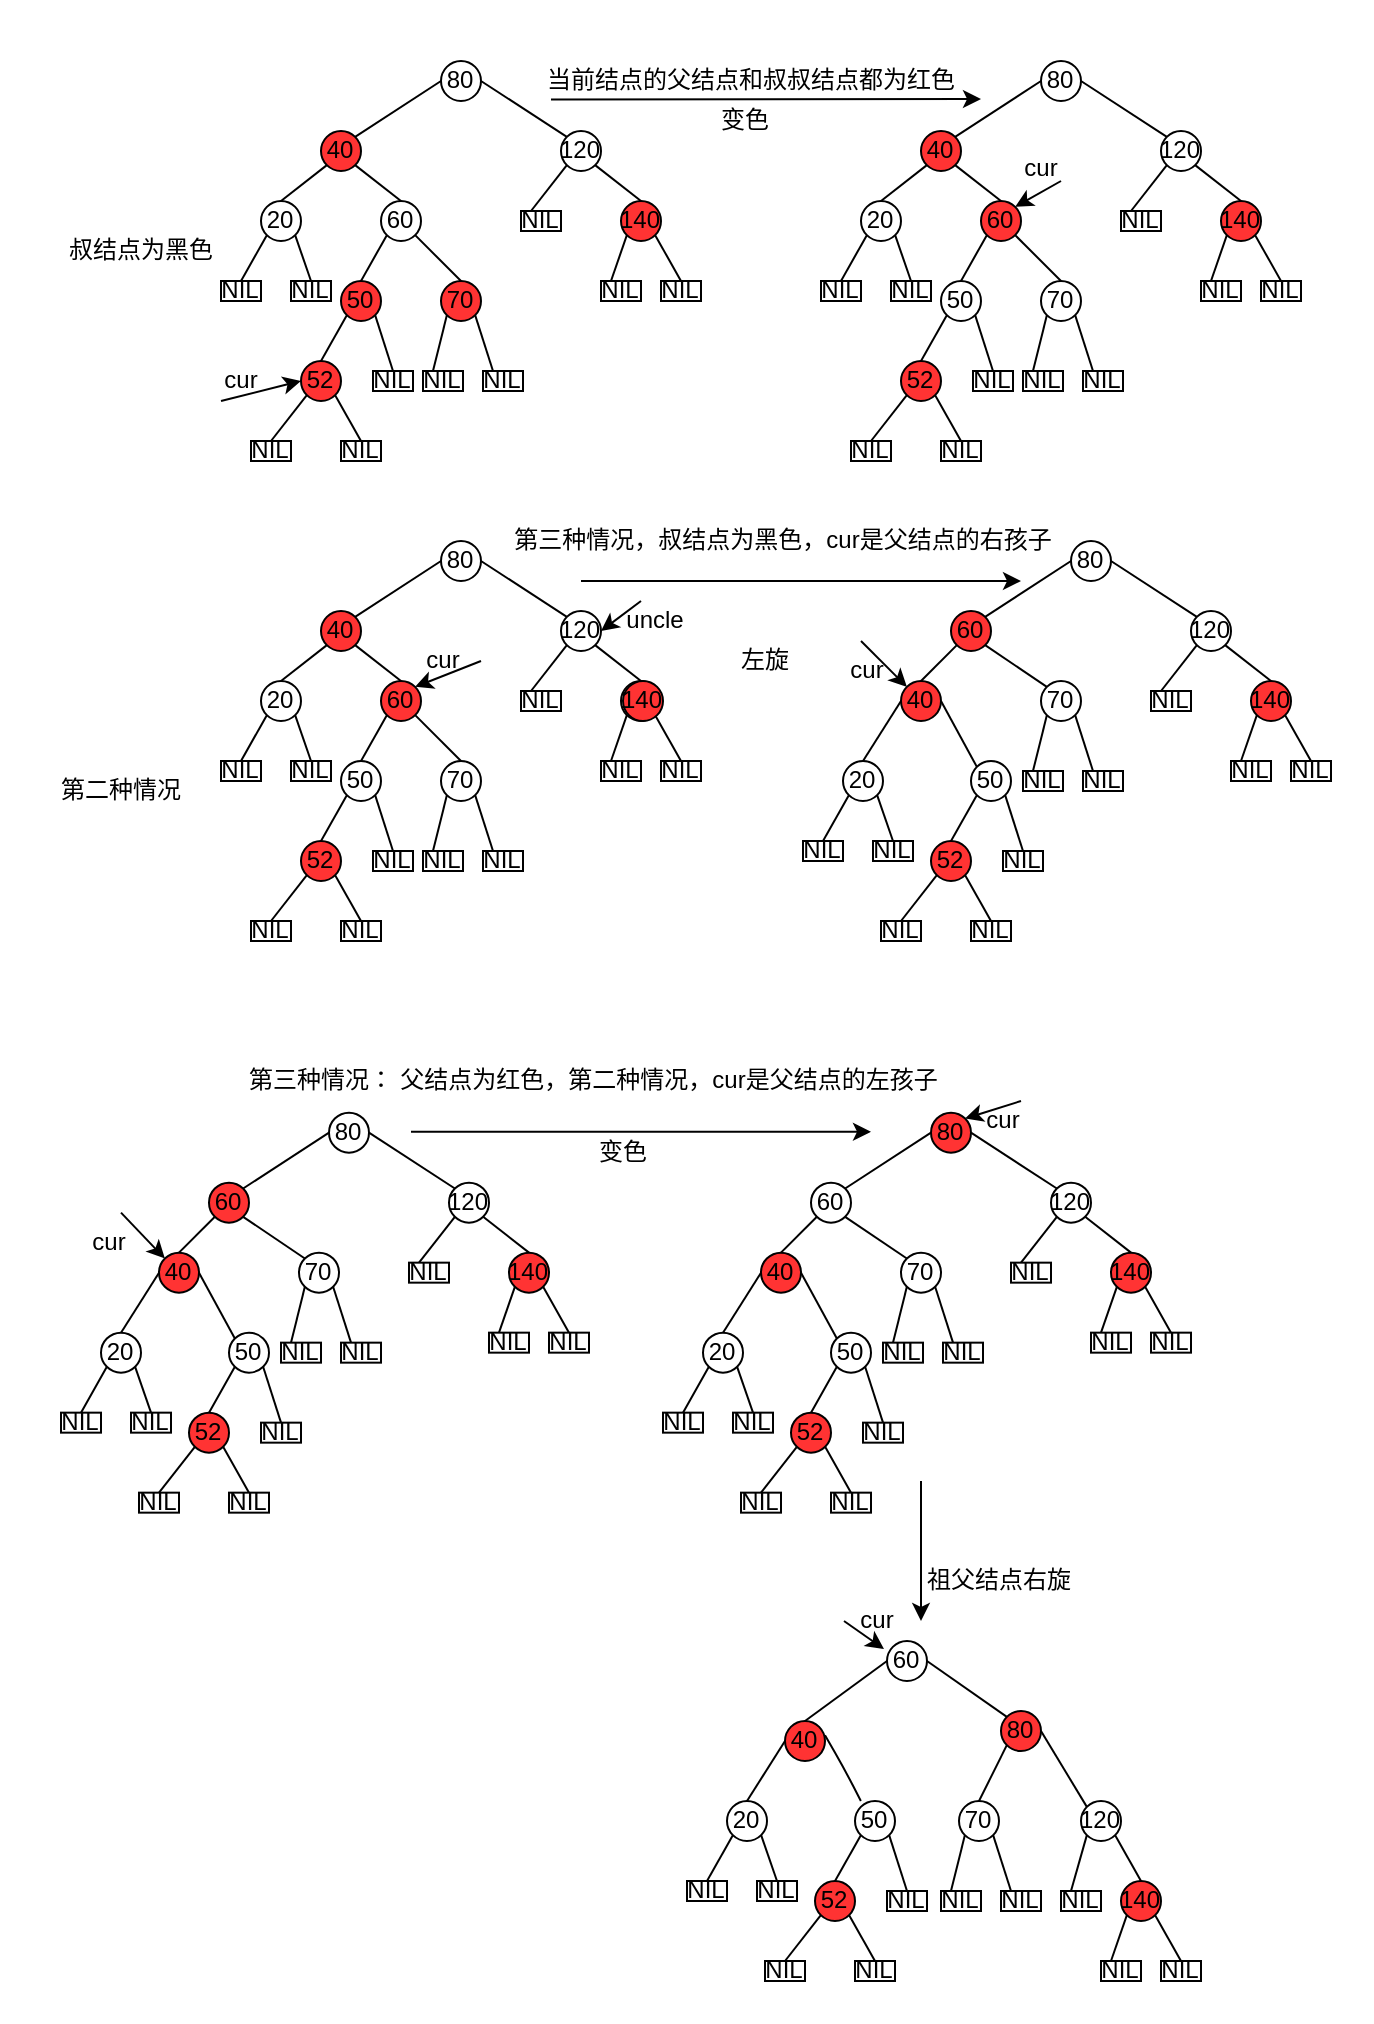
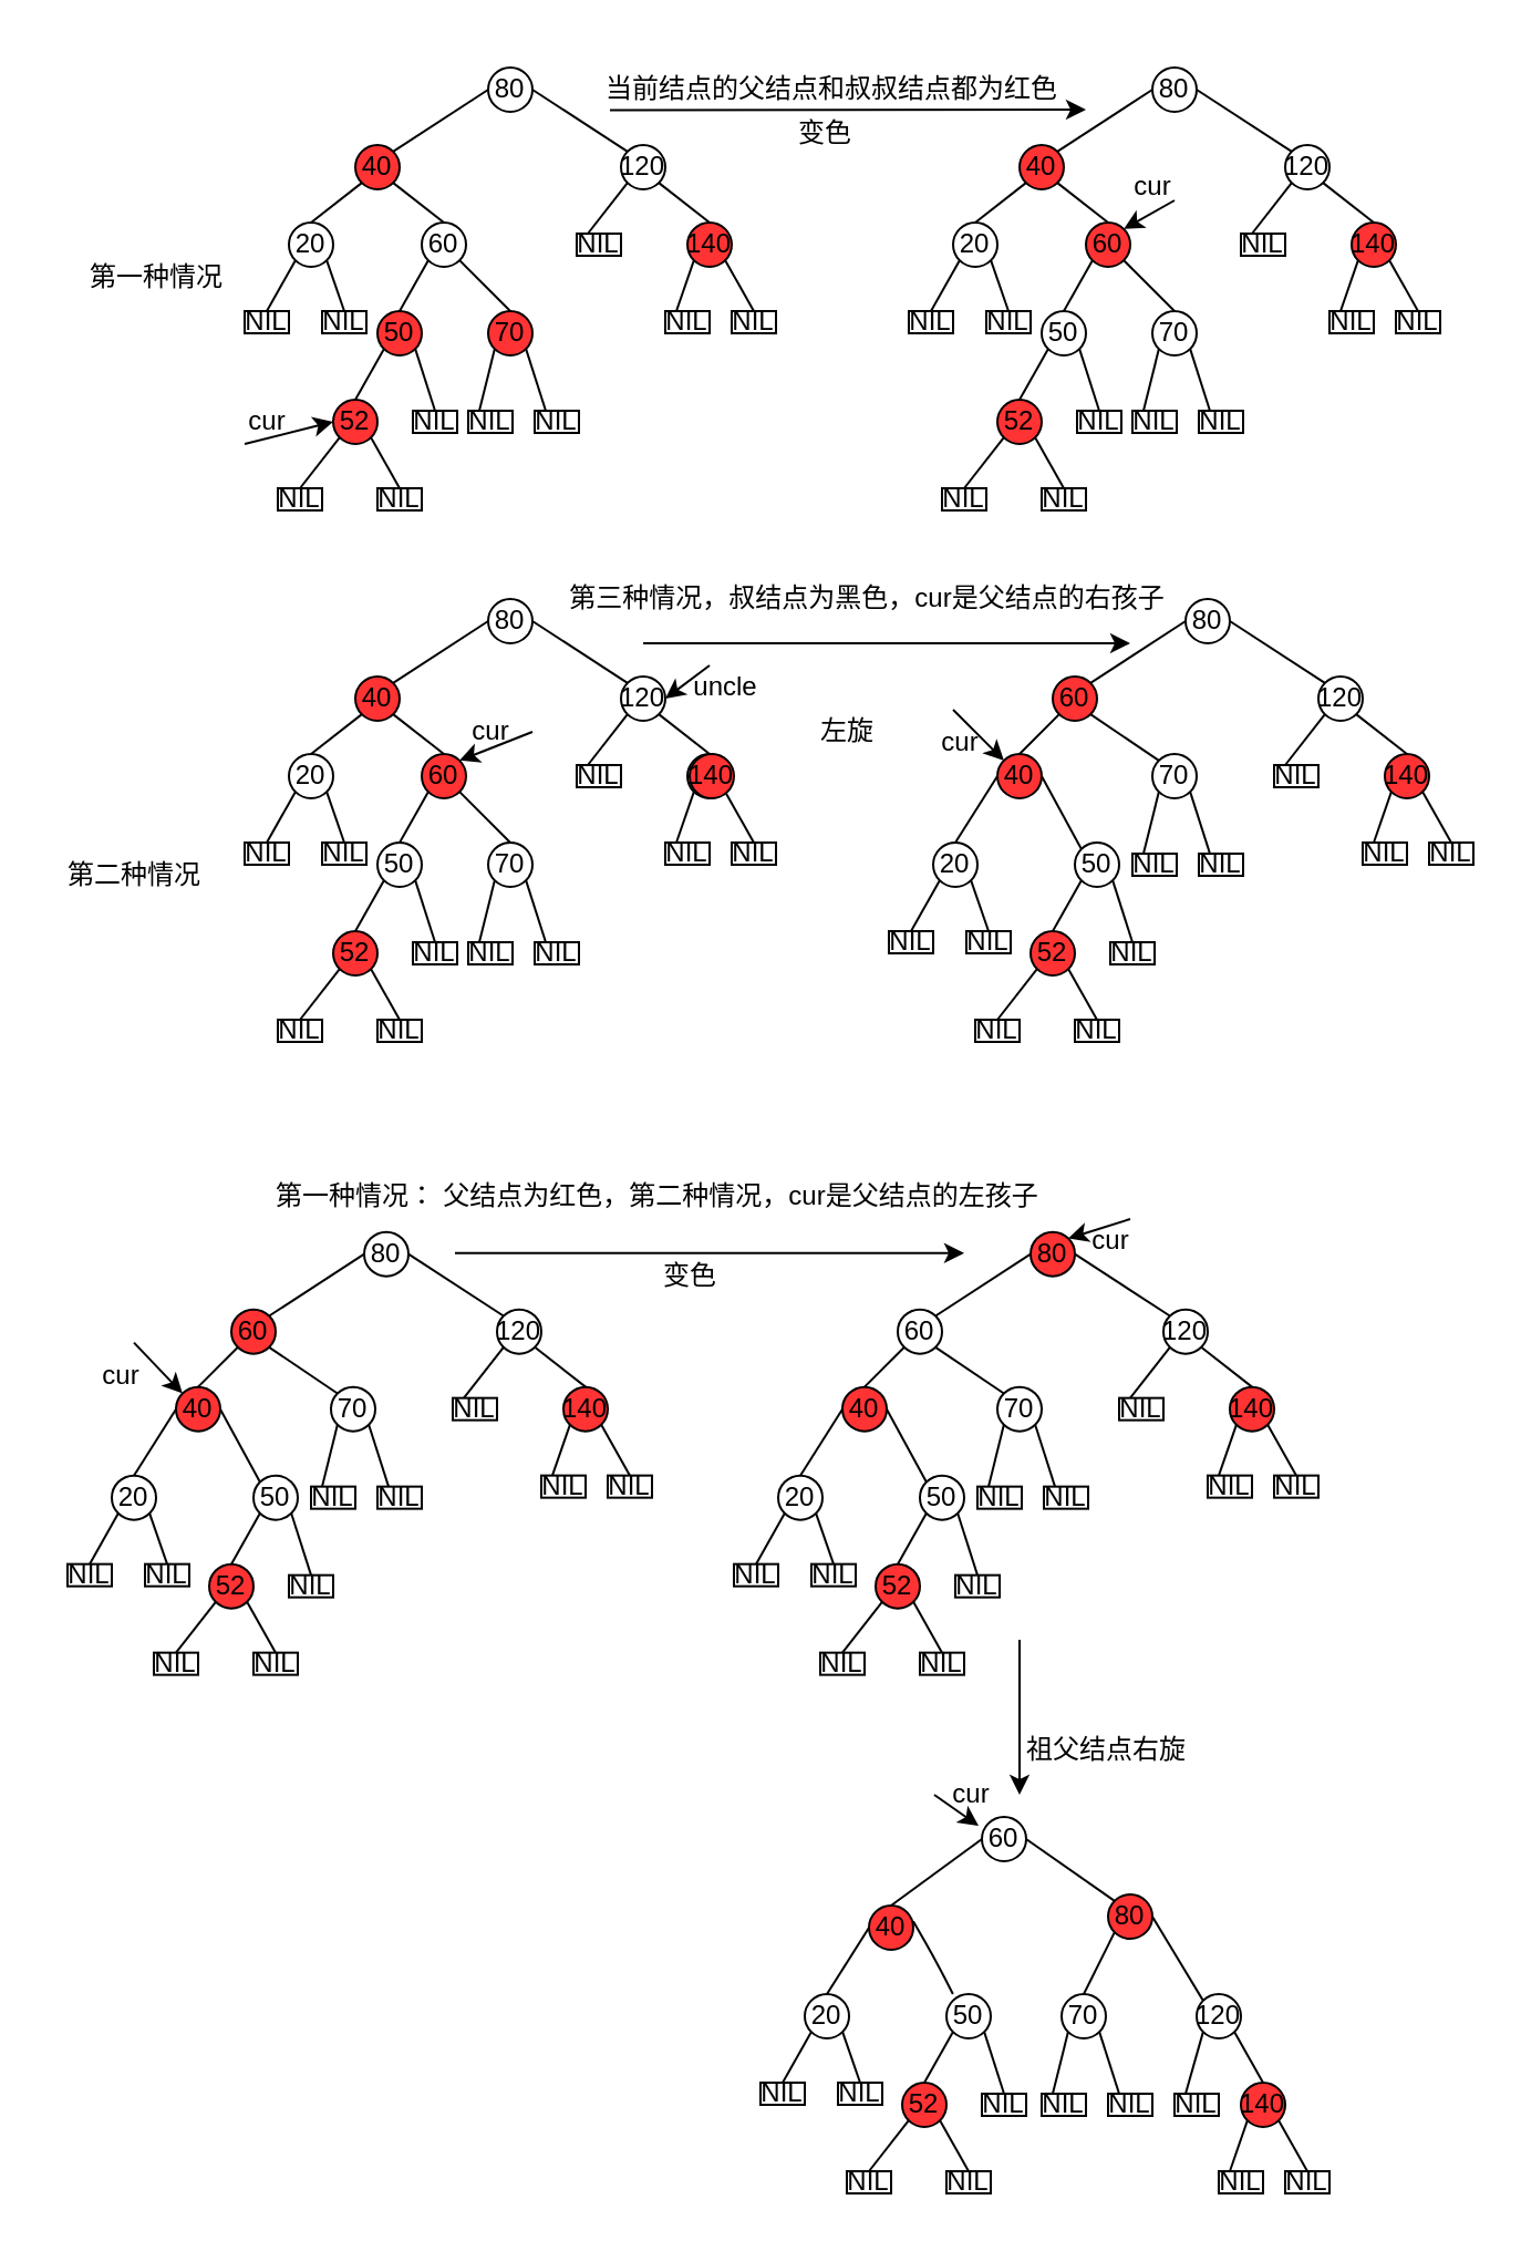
- <mxCell id="288" value="叔结点为黑色" style="text;html=1;align=center;verticalAlign=middle;resizable=0;points=[];autosize=1;" vertex="1" parent="1"><mxGeometry x="30" y="115" width="80" height="20" as="geometry" /></mxCell>
+ <mxCell id="288" value="第一种情况" style="text;html=1;align=center;verticalAlign=middle;resizable=0;points=[];autosize=1;" vertex="1" parent="1"><mxGeometry x="30" y="115" width="80" height="20" as="geometry" /></mxCell>
- <mxCell id="290" value="第三种情况：" style="text;html=1;align=center;verticalAlign=middle;resizable=0;points=[];autosize=1;" vertex="1" parent="1"><mxGeometry x="115" y="530" width="90" height="20" as="geometry" /></mxCell>
+ <mxCell id="290" value="第一种情况：" style="text;html=1;align=center;verticalAlign=middle;resizable=0;points=[];autosize=1;" vertex="1" parent="1"><mxGeometry x="115" y="530" width="90" height="20" as="geometry" /></mxCell>
